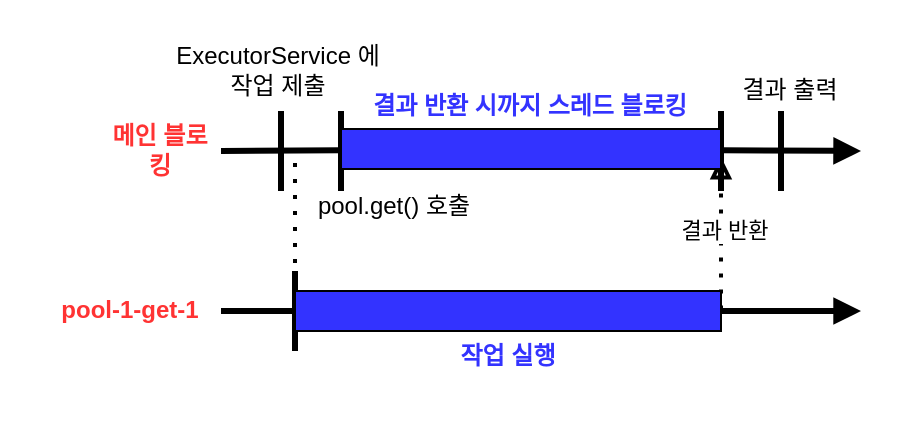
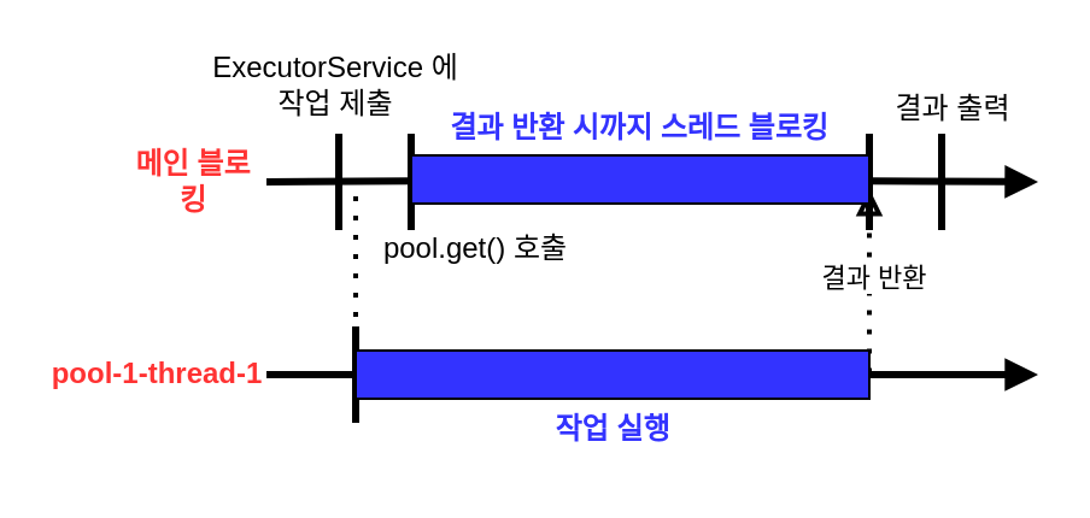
- <mxCell id="21" value="pool-1-get-1" style="text;html=1;align=center;verticalAlign=middle;whiteSpace=wrap;rounded=0;fontStyle=1;fontColor=#FF3333;" vertex="1" parent="1"><mxGeometry x="20" y="140" width="90" height="30" as="geometry" /></mxCell>
+ <mxCell id="21" value="pool-1-thread-1" style="text;html=1;align=center;verticalAlign=middle;whiteSpace=wrap;rounded=0;fontStyle=1;fontColor=#FF3333;" vertex="1" parent="1"><mxGeometry x="20" y="140" width="90" height="30" as="geometry" /></mxCell>
